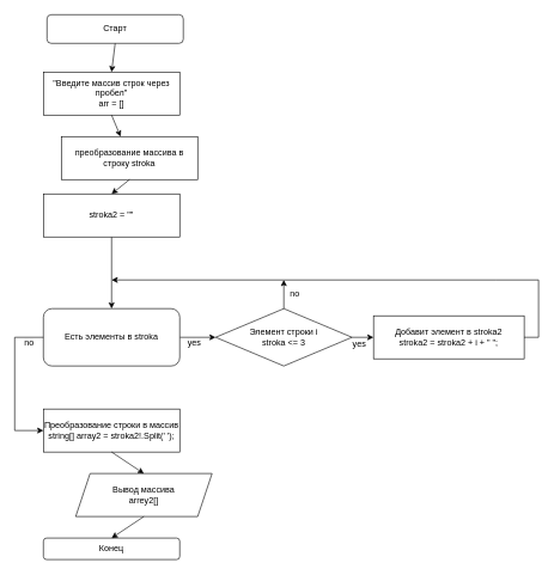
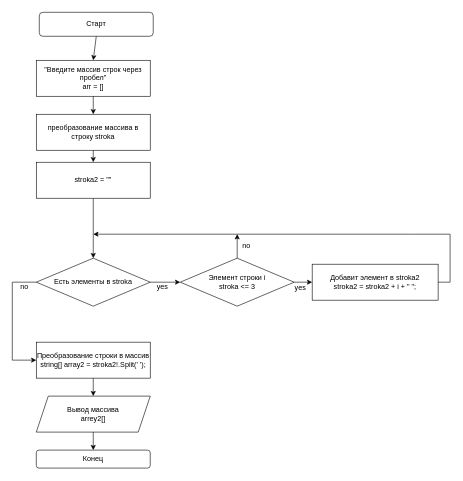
- <mxCell id="5" value="преобразование массива в строку stroka" style="rounded=0;whiteSpace=wrap;html=1;" parent="1" vertex="1"><mxGeometry x="85" y="190" width="190" height="60" as="geometry" /></mxCell>
+ <mxCell id="5" value="преобразование массива в строку stroka" style="rounded=0;whiteSpace=wrap;html=1;" parent="1" vertex="1"><mxGeometry x="60" y="190" width="190" height="60" as="geometry" /></mxCell>
- <mxCell id="14" value="Есть элементы в stroka" style="whiteSpace=wrap;html=1;rounded=1;" vertex="1" parent="1"><mxGeometry x="60" y="430" width="190" height="80" as="geometry" /></mxCell>
+ <mxCell id="14" value="Есть элементы в stroka" style="rhombus;whiteSpace=wrap;html=1;" vertex="1" parent="1"><mxGeometry x="60" y="430" width="190" height="80" as="geometry" /></mxCell>
- <mxCell id="23" value="Вывод массива&lt;br&gt;arrey2[]" style="shape=parallelogram;perimeter=parallelogramPerimeter;whiteSpace=wrap;html=1;fixedSize=1;" vertex="1" parent="1"><mxGeometry x="105" y="660" width="190" height="60" as="geometry" /></mxCell>
+ <mxCell id="23" value="Вывод массива&lt;br&gt;arrey2[]" style="shape=parallelogram;perimeter=parallelogramPerimeter;whiteSpace=wrap;html=1;fixedSize=1;" vertex="1" parent="1"><mxGeometry x="60" y="660" width="190" height="60" as="geometry" /></mxCell>
